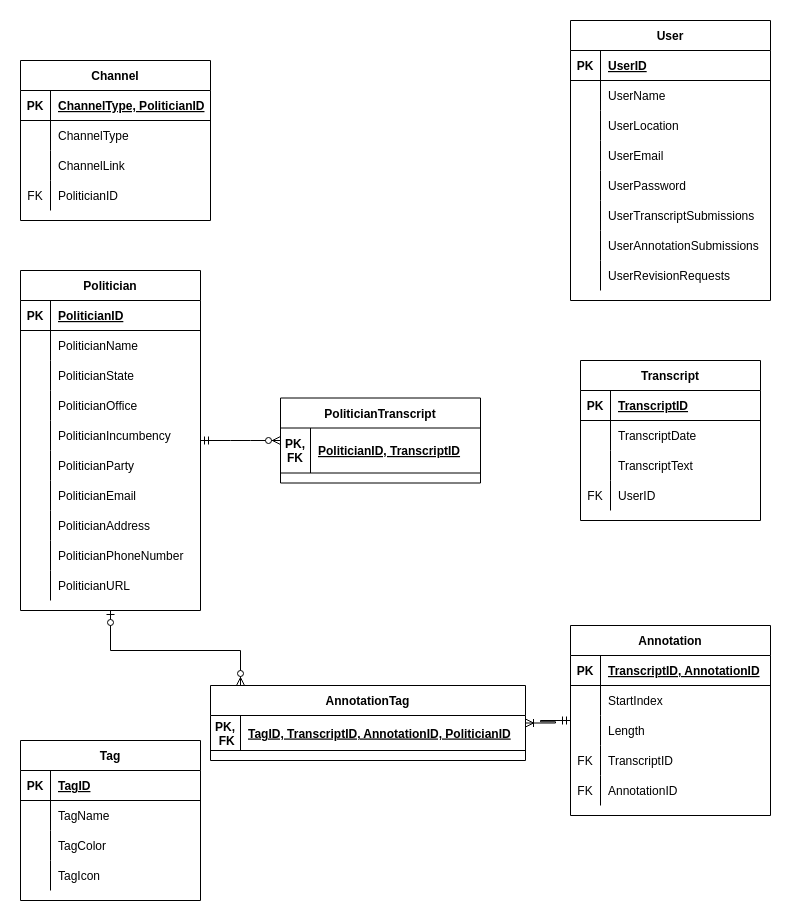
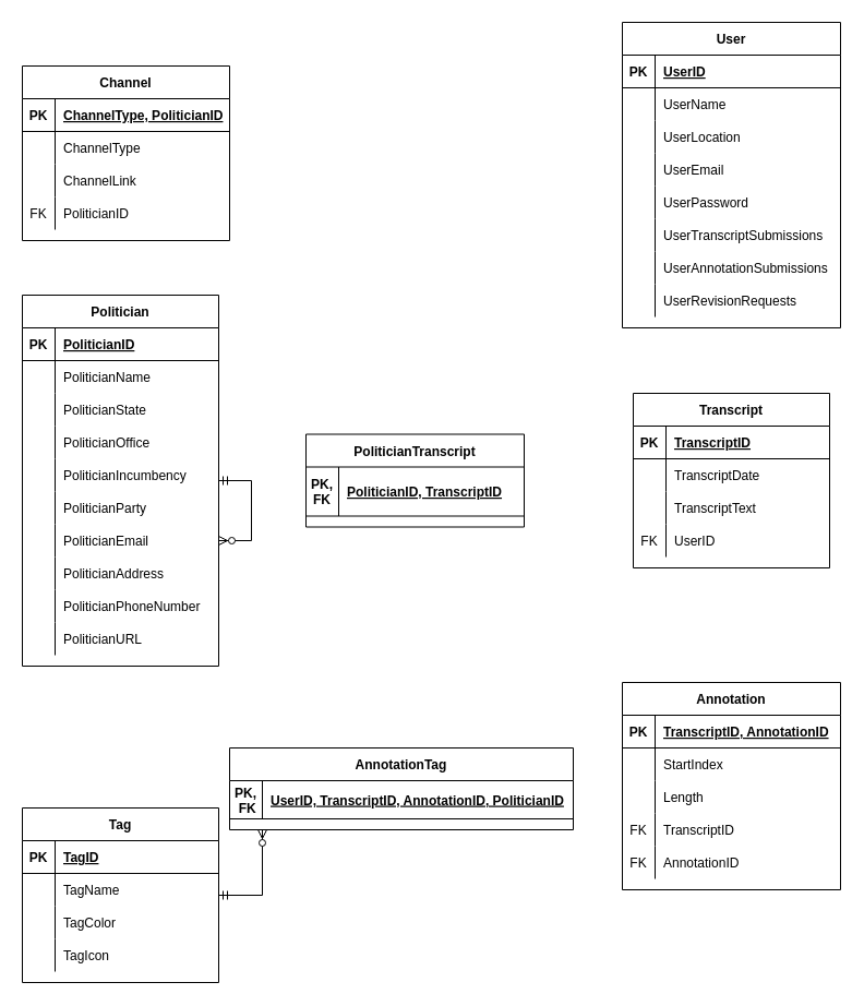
- <mxCell id="50" value="" style="edgeStyle=entityRelationEdgeStyle;fontSize=12;html=1;endArrow=ERzeroToMany;startArrow=ERmandOne;rounded=0;" edge="1" parent="1" source="2" target="46"><mxGeometry width="100" height="100" relative="1" as="geometry"><mxPoint x="130" y="770" as="sourcePoint" /><mxPoint x="230" y="670" as="targetPoint" /></mxGeometry></mxCell>
+ <mxCell id="50" value="" style="edgeStyle=entityRelationEdgeStyle;fontSize=12;html=1;endArrow=ERzeroToMany;startArrow=ERmandOne;rounded=0;" edge="1" parent="1" source="2" target="23"><mxGeometry width="100" height="100" relative="1" as="geometry"><mxPoint x="130" y="770" as="sourcePoint" /><mxPoint x="230" y="670" as="targetPoint" /></mxGeometry></mxCell>
- <mxCell id="111" value="" style="edgeStyle=orthogonalEdgeStyle;fontSize=12;html=1;endArrow=ERzeroToMany;startArrow=ERzeroToOne;rounded=0;" edge="1" parent="1" source="2" target="80"><mxGeometry width="100" height="100" relative="1" as="geometry"><mxPoint x="210" y="650" as="sourcePoint" /><mxPoint x="540" y="450" as="targetPoint" /><Array as="points"><mxPoint x="110" y="650" /><mxPoint x="240" y="650" /><mxPoint x="240" y="720" /></Array></mxGeometry></mxCell>
- <mxCell id="85" value="" style="edgeStyle=entityRelationEdgeStyle;fontSize=12;html=1;endArrow=ERoneToMany;startArrow=ERmandOne;rounded=0;" edge="1" parent="1" source="51" target="80"><mxGeometry width="100" height="100" relative="1" as="geometry"><mxPoint x="440" y="690" as="sourcePoint" /><mxPoint x="540" y="590" as="targetPoint" /></mxGeometry></mxCell>
- <mxCell id="83" value="TagID, TranscriptID, AnnotationID, PoliticianID" style="shape=partialRectangle;connectable=0;fillColor=none;top=0;left=0;bottom=0;right=0;align=left;spacingLeft=6;fontStyle=5;overflow=hidden;" vertex="1" parent="81"><mxGeometry x="30" width="285" height="35" as="geometry"><mxRectangle width="285" height="35" as="alternateBounds" /></mxGeometry></mxCell>
+ <mxCell id="83" value="UserID, TranscriptID, AnnotationID, PoliticianID" style="shape=partialRectangle;connectable=0;fillColor=none;top=0;left=0;bottom=0;right=0;align=left;spacingLeft=6;fontStyle=5;overflow=hidden;" vertex="1" parent="81"><mxGeometry x="30" width="285" height="35" as="geometry"><mxRectangle width="285" height="35" as="alternateBounds" /></mxGeometry></mxCell>
+ <mxCell id="84" value="" style="edgeStyle=orthogonalEdgeStyle;fontSize=12;html=1;endArrow=ERzeroToMany;startArrow=ERmandOne;rounded=0;" edge="1" parent="1" source="67" target="80"><mxGeometry width="100" height="100" relative="1" as="geometry"><mxPoint x="330" y="680" as="sourcePoint" /><mxPoint x="430" y="580" as="targetPoint" /><Array as="points"><mxPoint x="240" y="820" /><mxPoint x="240" y="720" /></Array></mxGeometry></mxCell>
